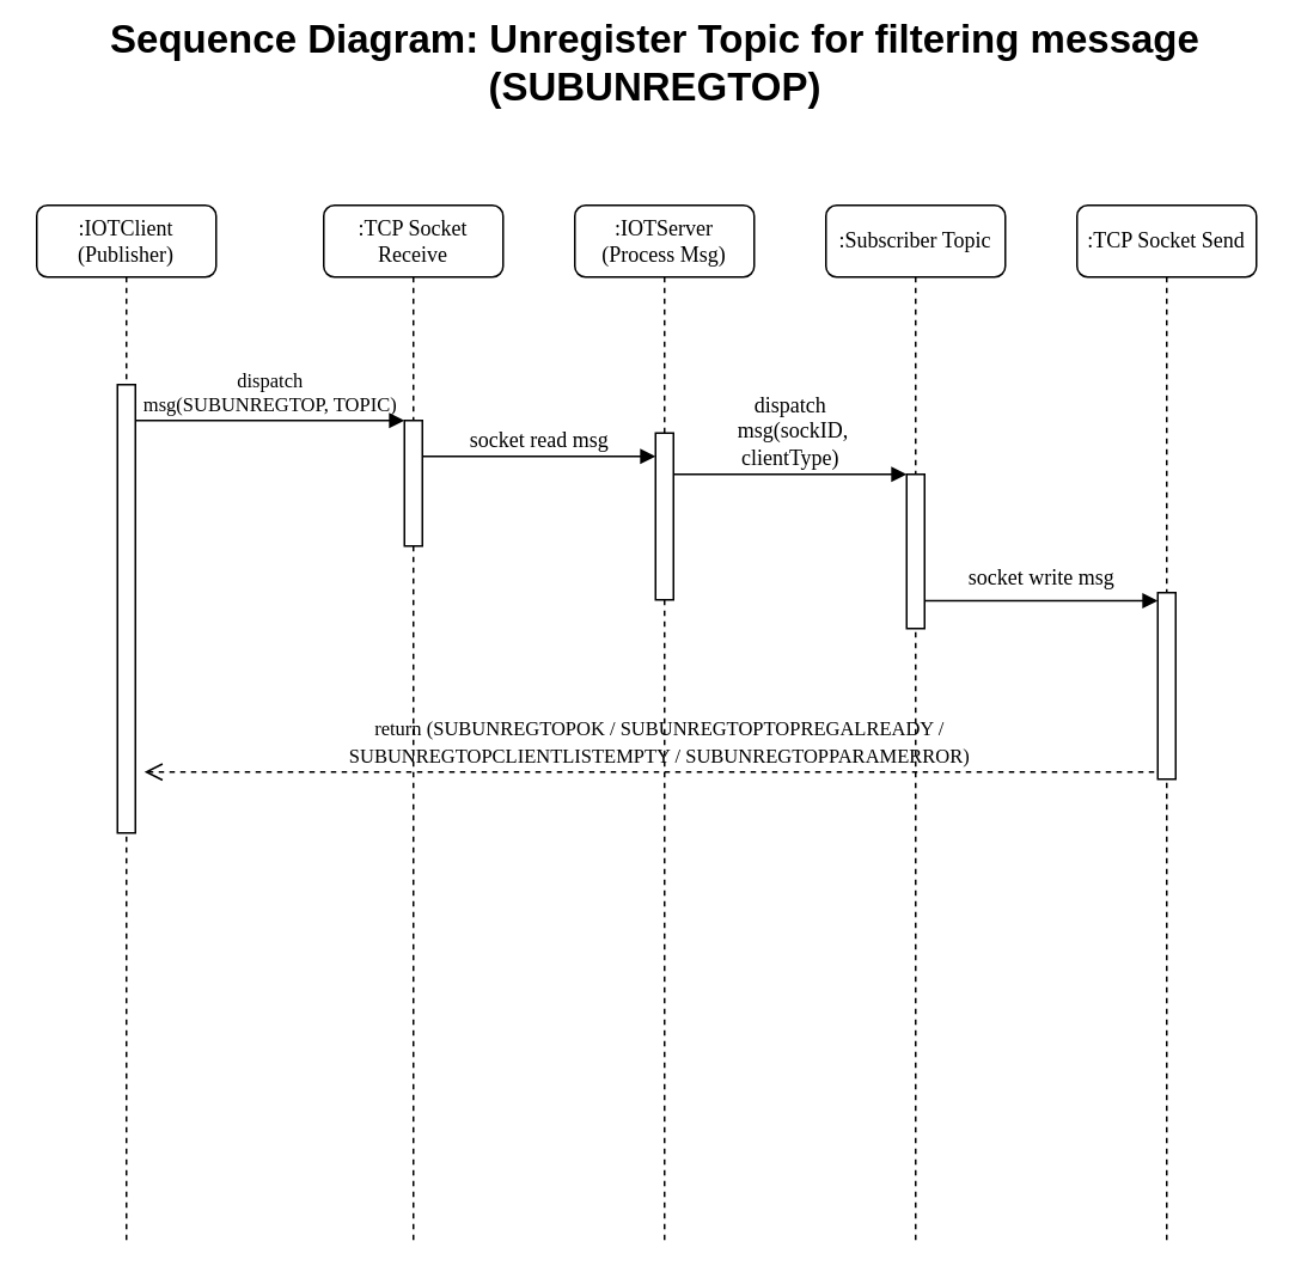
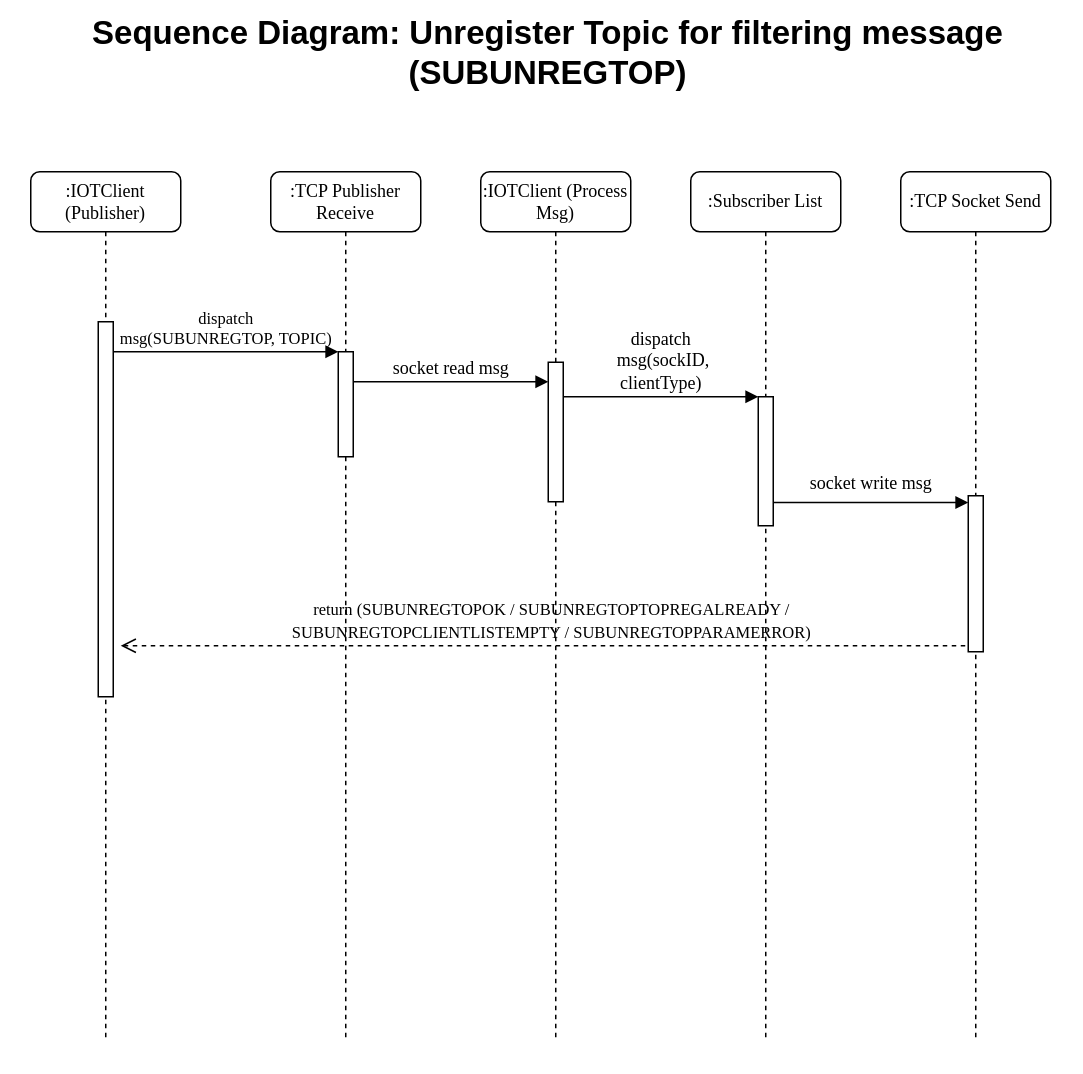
- <mxCell id="4" value=":TCP Socket Receive" style="shape=umlLifeline;perimeter=lifelinePerimeter;whiteSpace=wrap;html=1;container=1;collapsible=0;recursiveResize=0;outlineConnect=0;rounded=1;shadow=0;comic=0;labelBackgroundColor=none;strokeWidth=1;fontFamily=Verdana;fontSize=12;align=center;" parent="1" vertex="1"><mxGeometry x="180" y="114" width="100" height="580" as="geometry" /></mxCell>
+ <mxCell id="4" value=":TCP Publisher Receive" style="shape=umlLifeline;perimeter=lifelinePerimeter;whiteSpace=wrap;html=1;container=1;collapsible=0;recursiveResize=0;outlineConnect=0;rounded=1;shadow=0;comic=0;labelBackgroundColor=none;strokeWidth=1;fontFamily=Verdana;fontSize=12;align=center;" parent="1" vertex="1"><mxGeometry x="180" y="114" width="100" height="580" as="geometry" /></mxCell>
- <mxCell id="6" value=":IOTServer (Process Msg)" style="shape=umlLifeline;perimeter=lifelinePerimeter;whiteSpace=wrap;html=1;container=1;collapsible=0;recursiveResize=0;outlineConnect=0;rounded=1;shadow=0;comic=0;labelBackgroundColor=none;strokeWidth=1;fontFamily=Verdana;fontSize=12;align=center;" parent="1" vertex="1"><mxGeometry x="320" y="114" width="100" height="580" as="geometry" /></mxCell>
+ <mxCell id="6" value=":IOTClient (Process Msg)" style="shape=umlLifeline;perimeter=lifelinePerimeter;whiteSpace=wrap;html=1;container=1;collapsible=0;recursiveResize=0;outlineConnect=0;rounded=1;shadow=0;comic=0;labelBackgroundColor=none;strokeWidth=1;fontFamily=Verdana;fontSize=12;align=center;" parent="1" vertex="1"><mxGeometry x="320" y="114" width="100" height="580" as="geometry" /></mxCell>
- <mxCell id="8" value=":Subscriber Topic" style="shape=umlLifeline;perimeter=lifelinePerimeter;whiteSpace=wrap;html=1;container=1;collapsible=0;recursiveResize=0;outlineConnect=0;rounded=1;shadow=0;comic=0;labelBackgroundColor=none;strokeWidth=1;fontFamily=Verdana;fontSize=12;align=center;" parent="1" vertex="1"><mxGeometry x="460" y="114" width="100" height="580" as="geometry" /></mxCell>
+ <mxCell id="8" value=":Subscriber List" style="shape=umlLifeline;perimeter=lifelinePerimeter;whiteSpace=wrap;html=1;container=1;collapsible=0;recursiveResize=0;outlineConnect=0;rounded=1;shadow=0;comic=0;labelBackgroundColor=none;strokeWidth=1;fontFamily=Verdana;fontSize=12;align=center;" parent="1" vertex="1"><mxGeometry x="460" y="114" width="100" height="580" as="geometry" /></mxCell>
